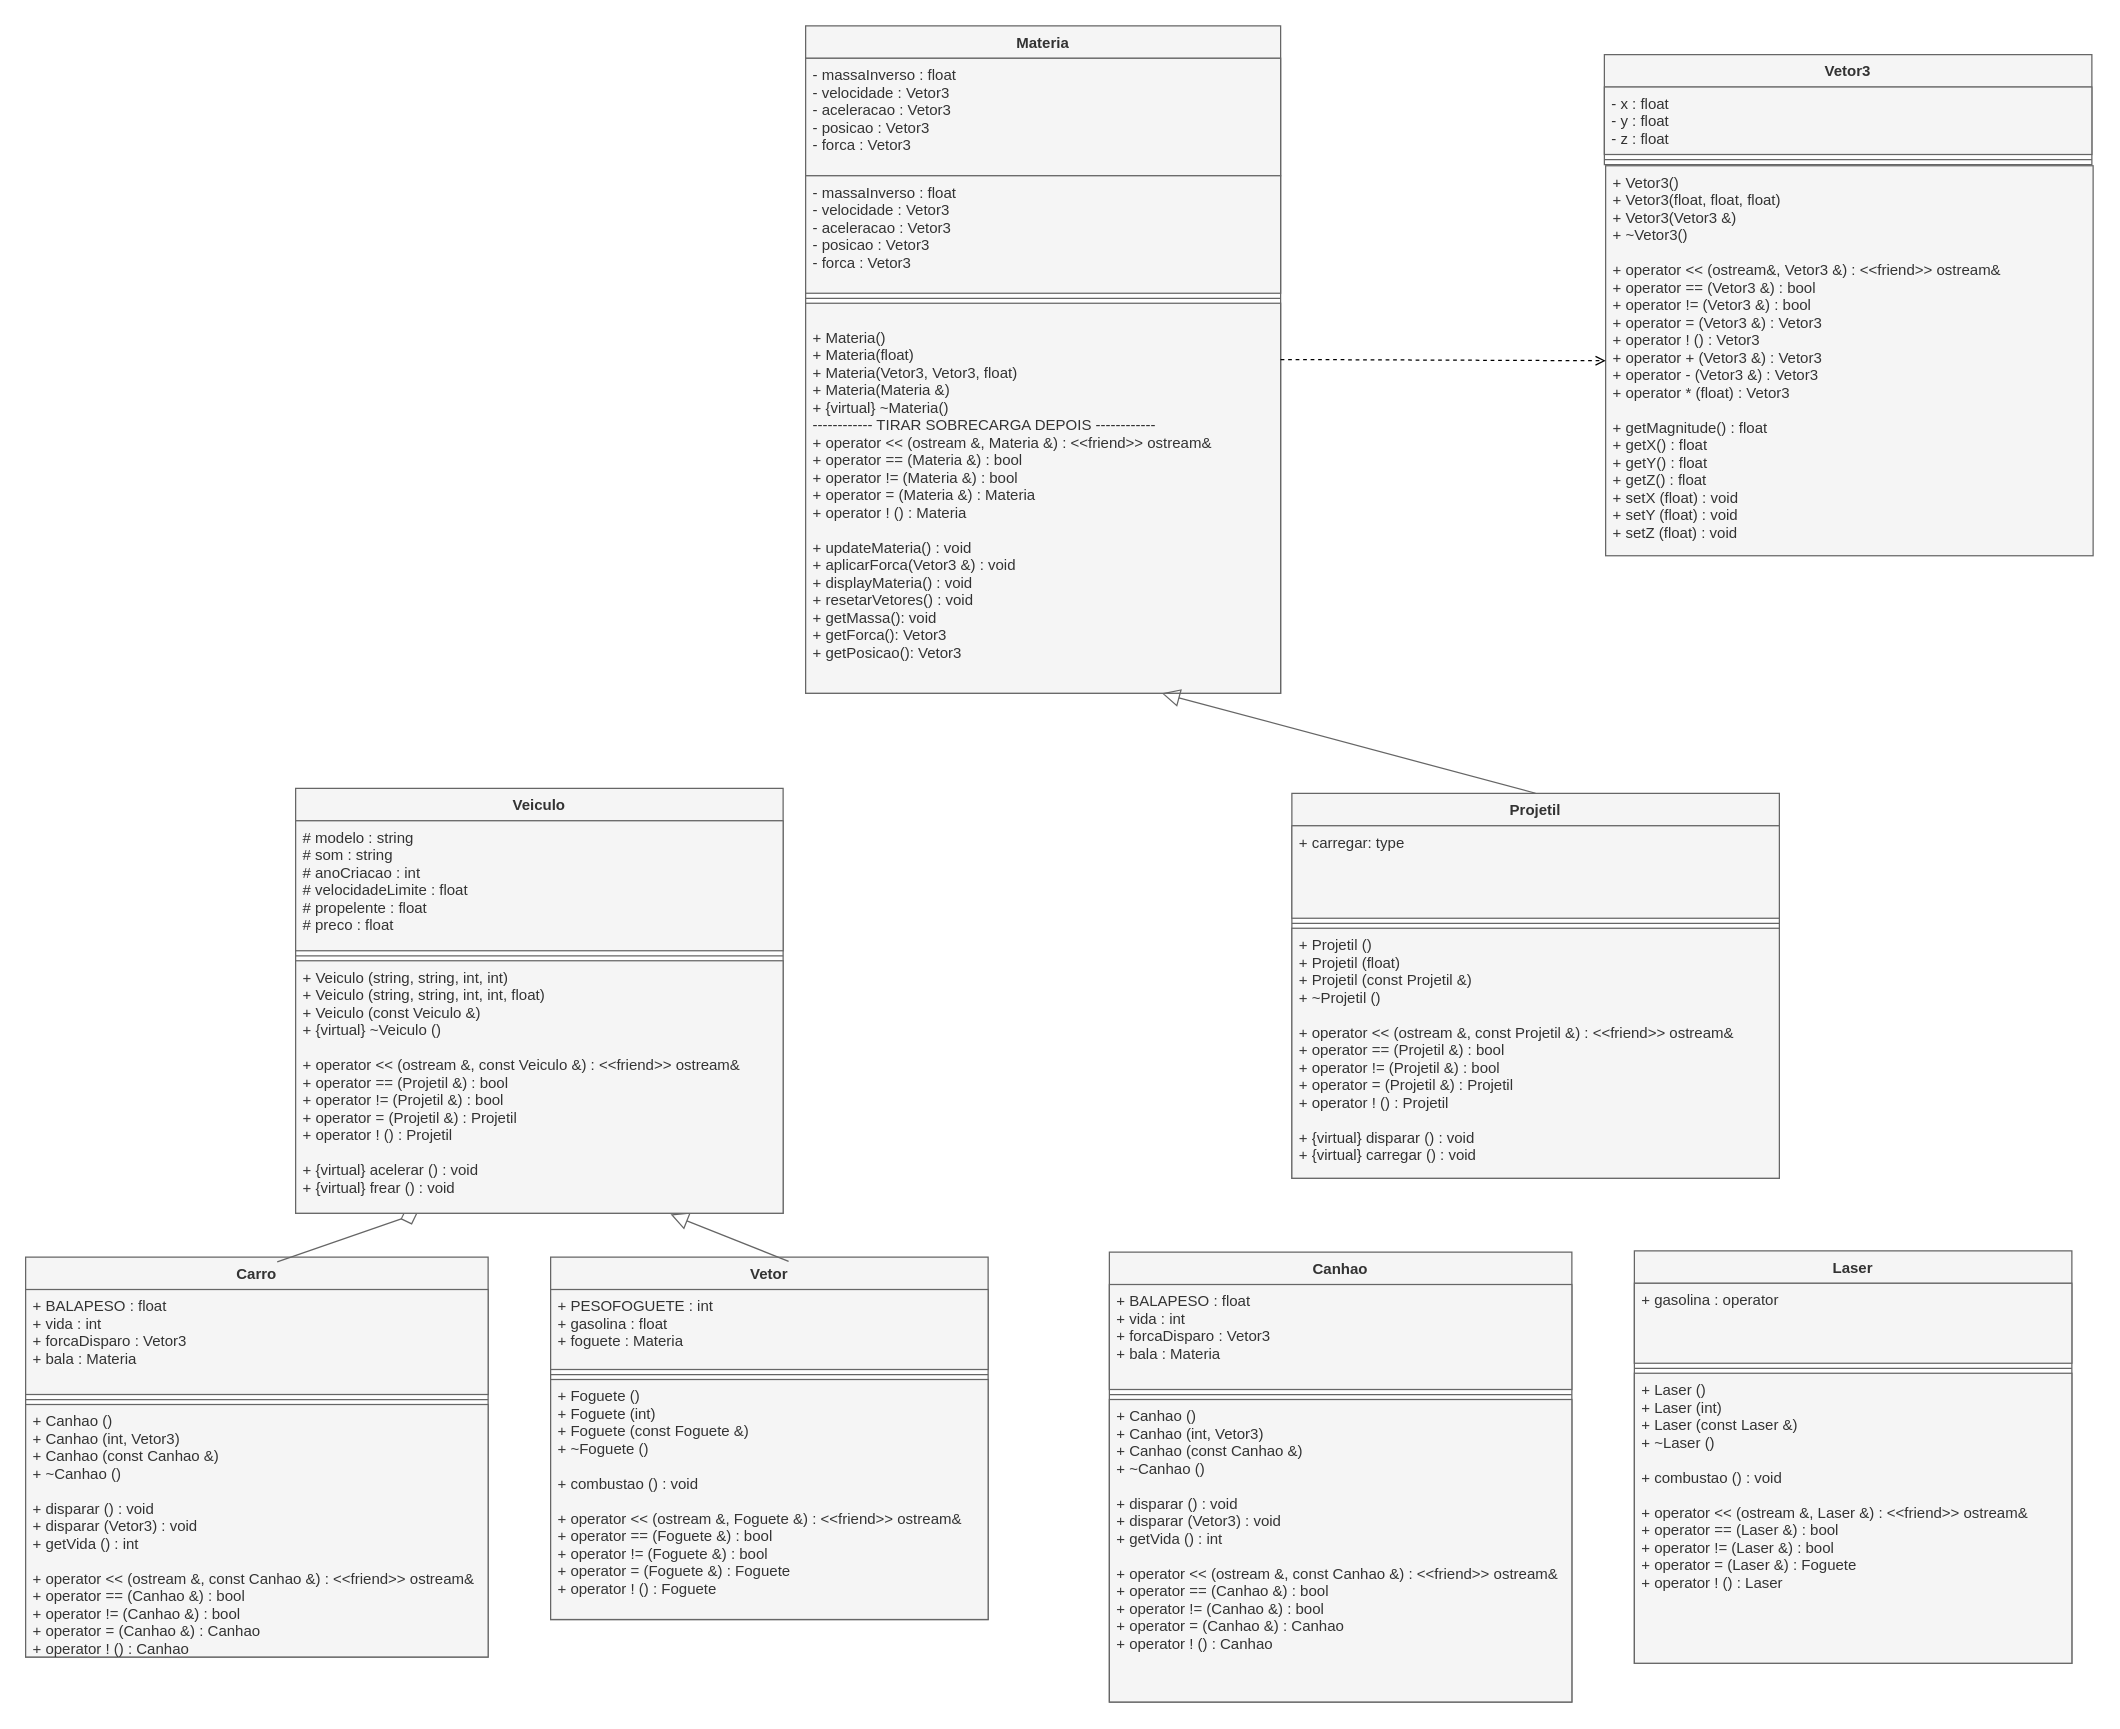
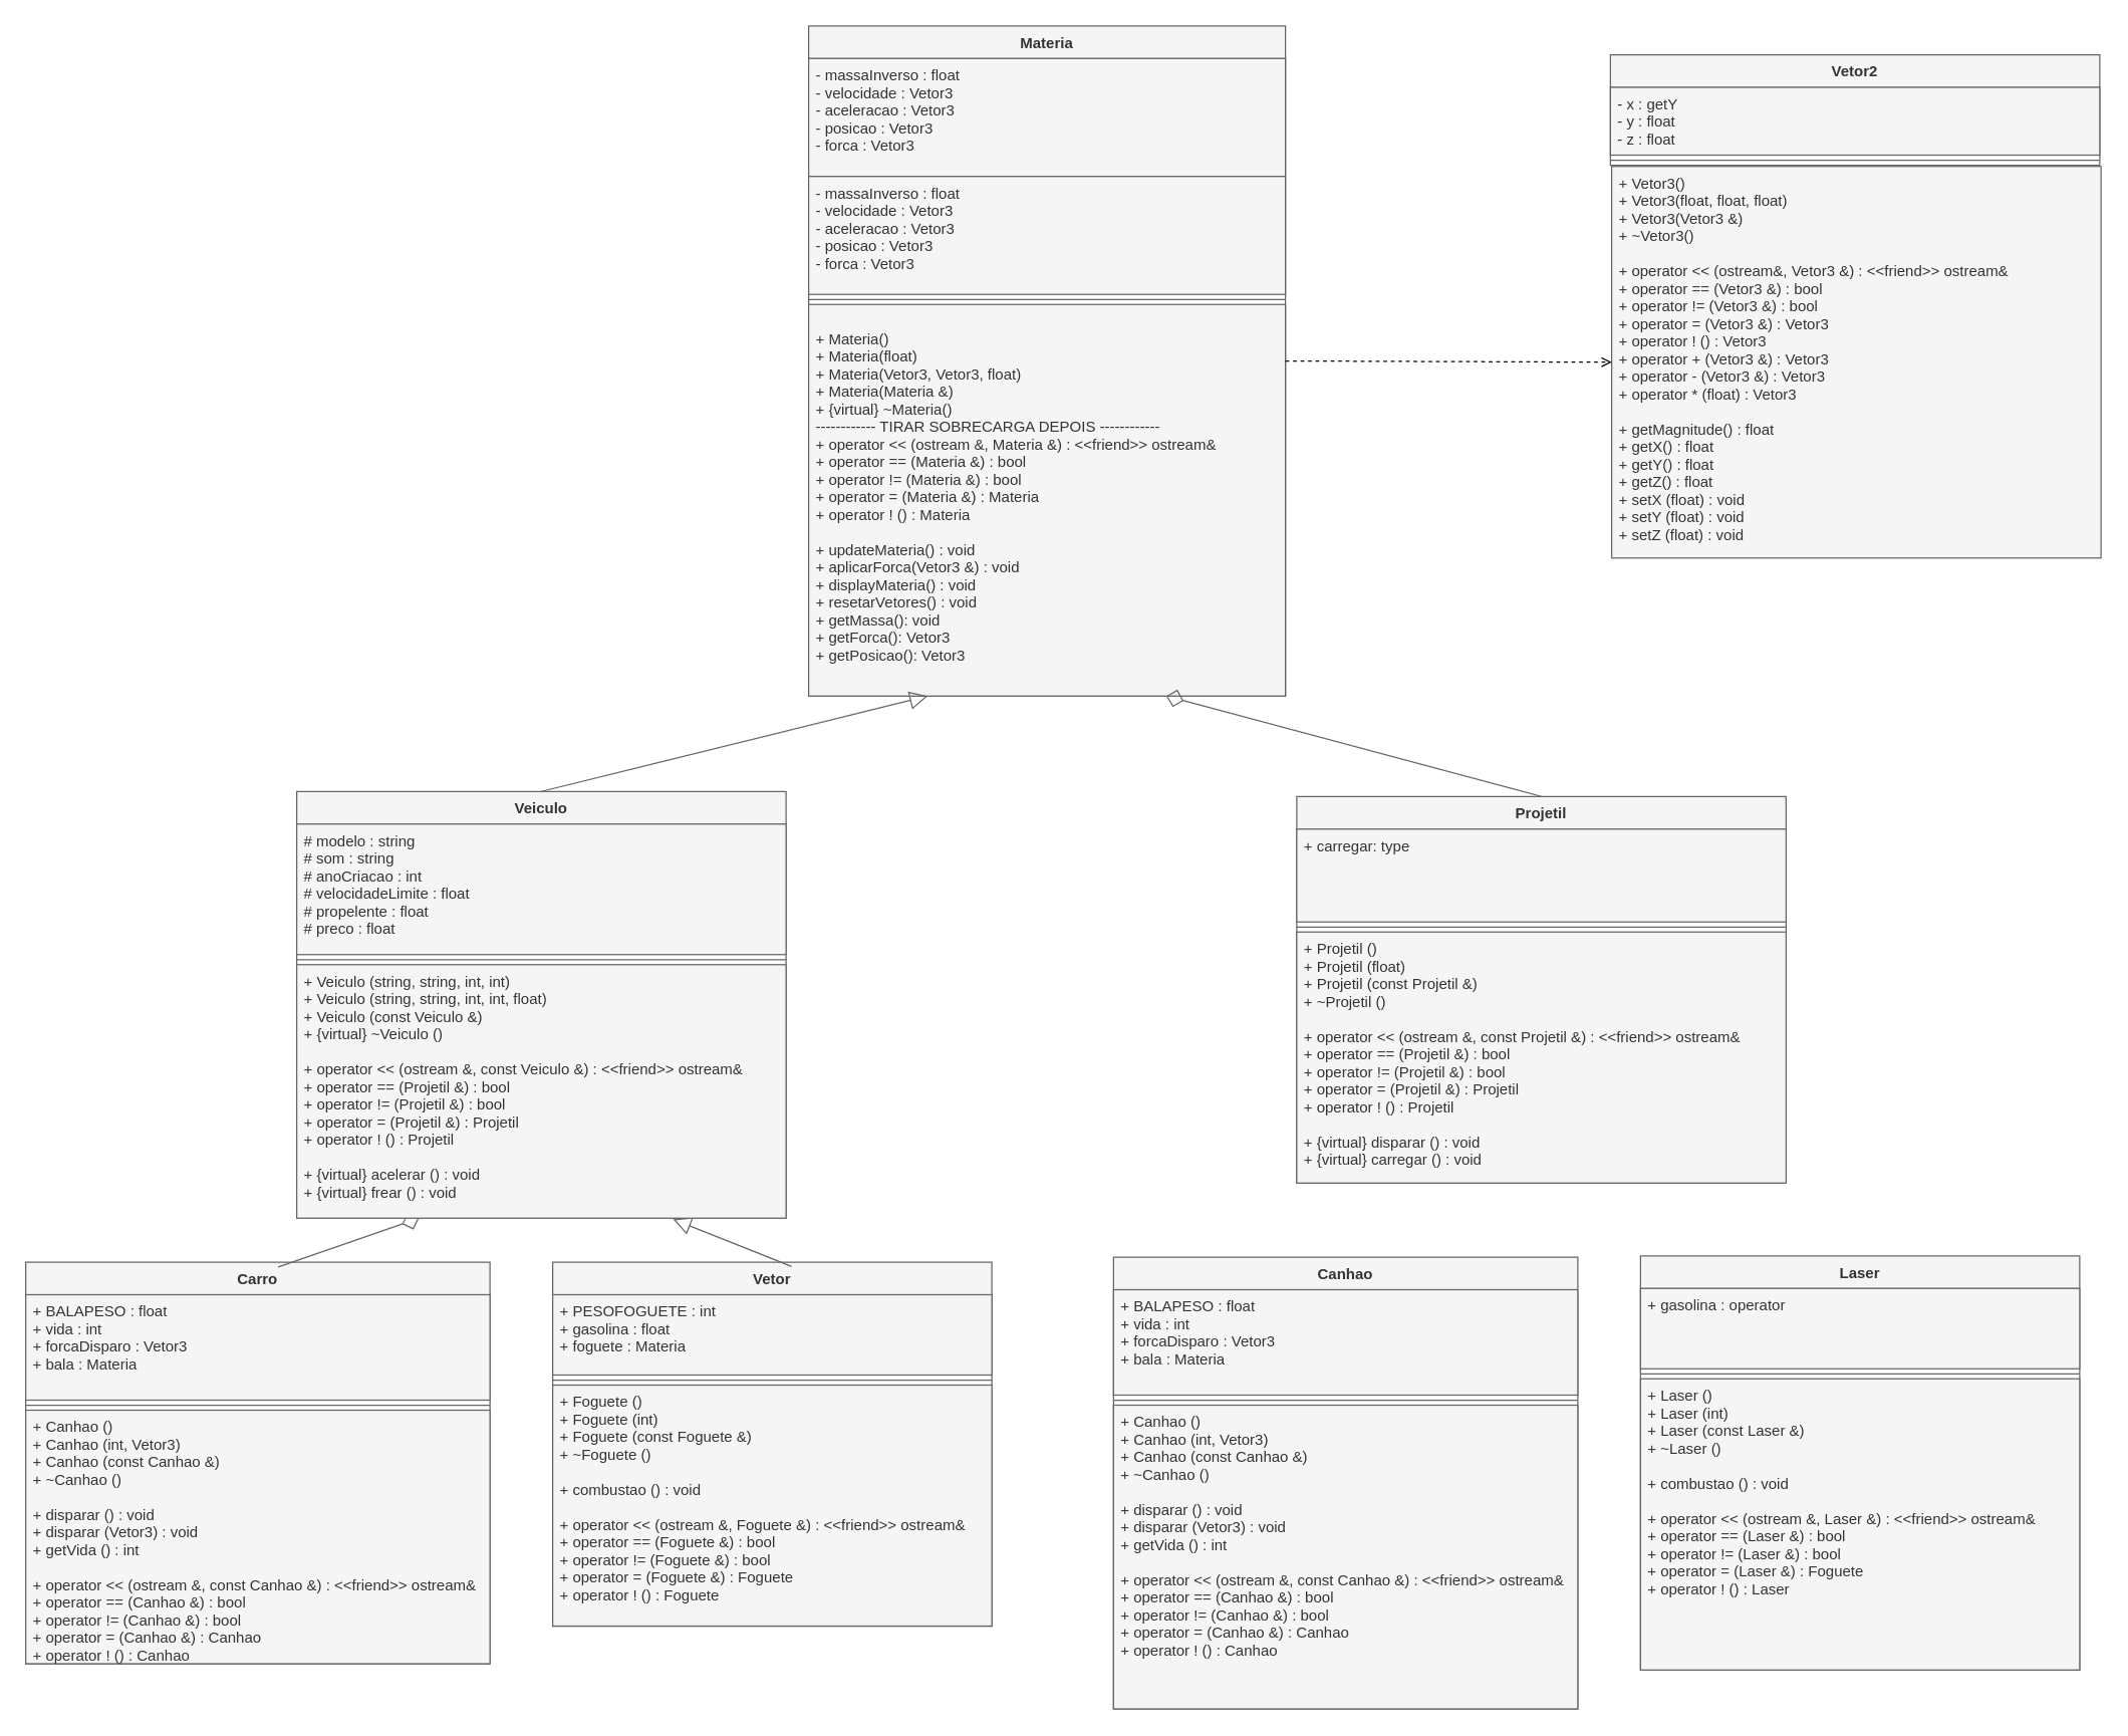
- <mxCell id="2" value="Vetor3" style="swimlane;fontStyle=1;align=center;verticalAlign=top;childLayout=stackLayout;horizontal=1;startSize=26;horizontalStack=0;resizeParent=1;resizeParentMax=0;resizeLast=0;collapsible=1;marginBottom=0;fillColor=#f5f5f5;fontColor=#333333;strokeColor=#666666;" parent="1" vertex="1"><mxGeometry x="1283" y="43" width="390" height="88" as="geometry" /></mxCell>
+ <mxCell id="2" value="Vetor2" style="swimlane;fontStyle=1;align=center;verticalAlign=top;childLayout=stackLayout;horizontal=1;startSize=26;horizontalStack=0;resizeParent=1;resizeParentMax=0;resizeLast=0;collapsible=1;marginBottom=0;fillColor=#f5f5f5;fontColor=#333333;strokeColor=#666666;" parent="1" vertex="1"><mxGeometry x="1283" y="43" width="390" height="88" as="geometry" /></mxCell>
- <mxCell id="3" value="- x : float&#10;- y : float&#10;- z : float&#10;&#10;&#10;" style="text;strokeColor=#666666;fillColor=#f5f5f5;align=left;verticalAlign=top;spacingLeft=4;spacingRight=4;overflow=hidden;rotatable=0;points=[[0,0.5],[1,0.5]];portConstraint=eastwest;fontColor=#333333;" parent="2" vertex="1"><mxGeometry y="26" width="390" height="54" as="geometry" /></mxCell>
+ <mxCell id="3" value="- x : getY&#10;- y : float&#10;- z : float&#10;&#10;&#10;" style="text;strokeColor=#666666;fillColor=#f5f5f5;align=left;verticalAlign=top;spacingLeft=4;spacingRight=4;overflow=hidden;rotatable=0;points=[[0,0.5],[1,0.5]];portConstraint=eastwest;fontColor=#333333;" parent="2" vertex="1"><mxGeometry y="26" width="390" height="54" as="geometry" /></mxCell>
- <mxCell id="31" value="" style="endArrow=block;endFill=0;endSize=12;html=1;rounded=0;exitX=0.5;exitY=0;exitDx=0;exitDy=0;fillColor=#f5f5f5;strokeColor=#666666;entryX=0.75;entryY=1;entryDx=0;entryDy=0;" parent="1" source="27" target="5" edge="1"><mxGeometry width="160" relative="1" as="geometry"><mxPoint x="441" y="600" as="sourcePoint" /><mxPoint x="903" y="500" as="targetPoint" /></mxGeometry></mxCell>
+ <mxCell id="31" value="" style="endArrow=diamond;endFill=0;endSize=12;html=1;rounded=0;exitX=0.5;exitY=0;exitDx=0;exitDy=0;fillColor=#f5f5f5;strokeColor=#666666;entryX=0.75;entryY=1;entryDx=0;entryDy=0;" parent="1" source="27" target="5" edge="1"><mxGeometry width="160" relative="1" as="geometry"><mxPoint x="441" y="600" as="sourcePoint" /><mxPoint x="903" y="500" as="targetPoint" /></mxGeometry></mxCell>
+ <mxCell id="26" value="" style="endArrow=block;endFill=0;endSize=12;html=1;rounded=0;exitX=0.5;exitY=0;exitDx=0;exitDy=0;fillColor=#f5f5f5;strokeColor=#666666;entryX=0.25;entryY=1;entryDx=0;entryDy=0;" parent="1" source="22" target="5" edge="1"><mxGeometry width="160" relative="1" as="geometry"><mxPoint x="1173.4" y="762.48" as="sourcePoint" /><mxPoint x="1083" y="480" as="targetPoint" /></mxGeometry></mxCell>
